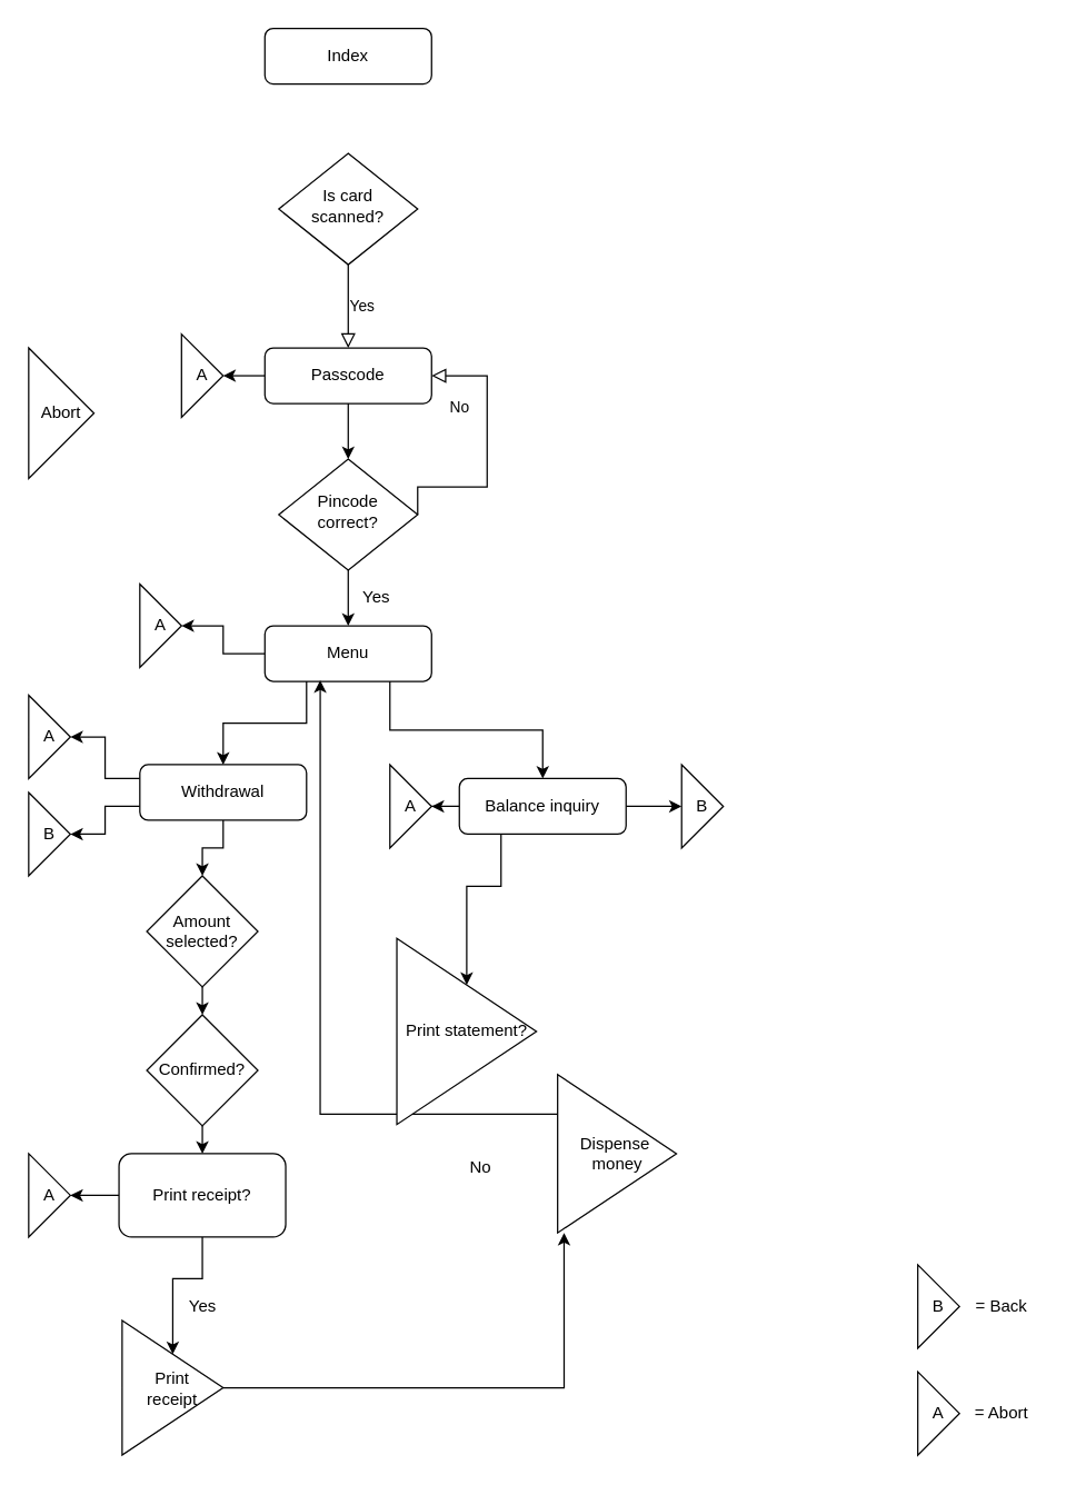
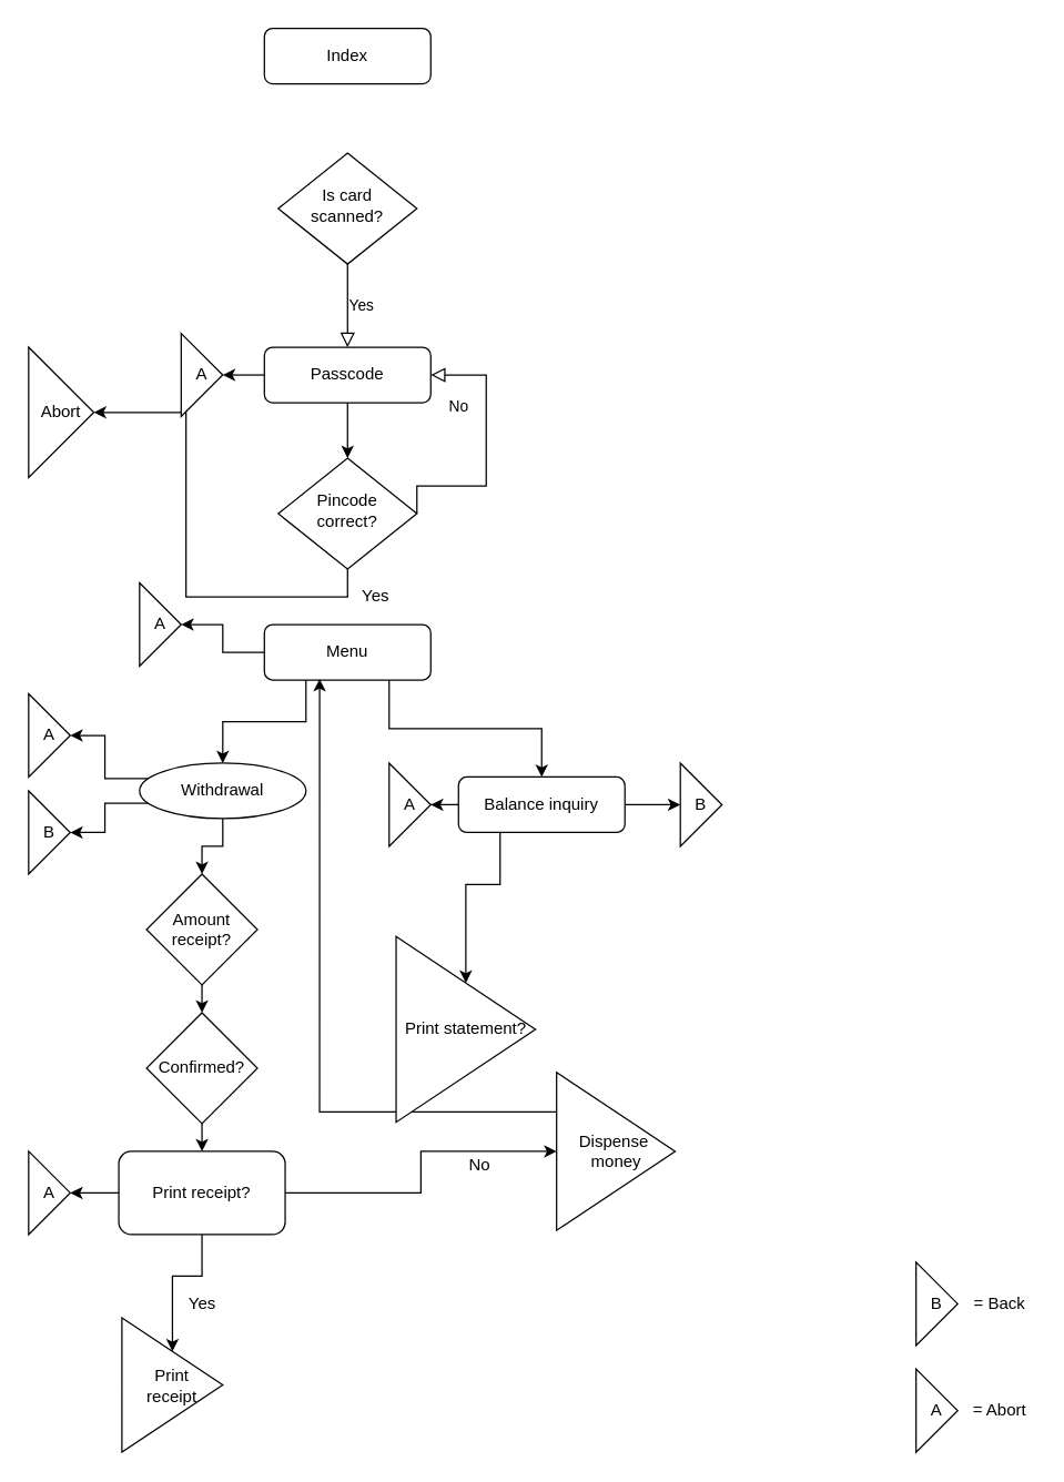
- <mxCell id="13" style="edgeStyle=orthogonalEdgeStyle;rounded=0;orthogonalLoop=1;jettySize=auto;html=1;exitX=0.5;exitY=1;exitDx=0;exitDy=0;entryX=0.5;entryY=0;entryDx=0;entryDy=0;" parent="1" source="14" target="9" edge="1"><mxGeometry relative="1" as="geometry" /></mxCell>
+ <mxCell id="13" style="edgeStyle=orthogonalEdgeStyle;rounded=0;orthogonalLoop=1;jettySize=auto;html=1;exitX=0.5;exitY=1;exitDx=0;exitDy=0;" parent="1" source="14" target="26" edge="1"><mxGeometry relative="1" as="geometry" /></mxCell>
- <mxCell id="19" value="Withdrawal" style="rounded=1;whiteSpace=wrap;html=1;fontSize=12;glass=0;strokeWidth=1;shadow=0;" parent="1" vertex="1"><mxGeometry x="100" y="550" width="120" height="40" as="geometry" /></mxCell>
+ <mxCell id="19" value="Withdrawal" style="ellipse;whiteSpace=wrap;html=1;fontSize=12;glass=0;strokeWidth=1;shadow=0;" parent="1" vertex="1"><mxGeometry x="100" y="550" width="120" height="40" as="geometry" /></mxCell>
- <mxCell id="36" value="Amount&lt;br&gt;selected?" style="rhombus;whiteSpace=wrap;html=1;" vertex="1" parent="1"><mxGeometry x="105" y="630" width="80" height="80" as="geometry" /></mxCell>
+ <mxCell id="36" value="Amount&lt;br&gt;receipt?" style="rhombus;whiteSpace=wrap;html=1;" vertex="1" parent="1"><mxGeometry x="105" y="630" width="80" height="80" as="geometry" /></mxCell>
+ <mxCell id="32" style="edgeStyle=orthogonalEdgeStyle;rounded=0;orthogonalLoop=1;jettySize=auto;html=1;exitX=1;exitY=0.5;exitDx=0;exitDy=0;entryX=0;entryY=0.5;entryDx=0;entryDy=0;" edge="1" parent="1" source="34" target="40"><mxGeometry relative="1" as="geometry"><mxPoint x="300" y="810" as="targetPoint" /></mxGeometry></mxCell>
- <mxCell id="41" style="edgeStyle=orthogonalEdgeStyle;rounded=0;orthogonalLoop=1;jettySize=auto;html=1;exitX=1;exitY=0.5;exitDx=0;exitDy=0;entryX=0.054;entryY=1;entryDx=0;entryDy=0;entryPerimeter=0;" edge="1" parent="1" source="42" target="40"><mxGeometry relative="1" as="geometry"><mxPoint x="300" y="870" as="targetPoint" /></mxGeometry></mxCell>
